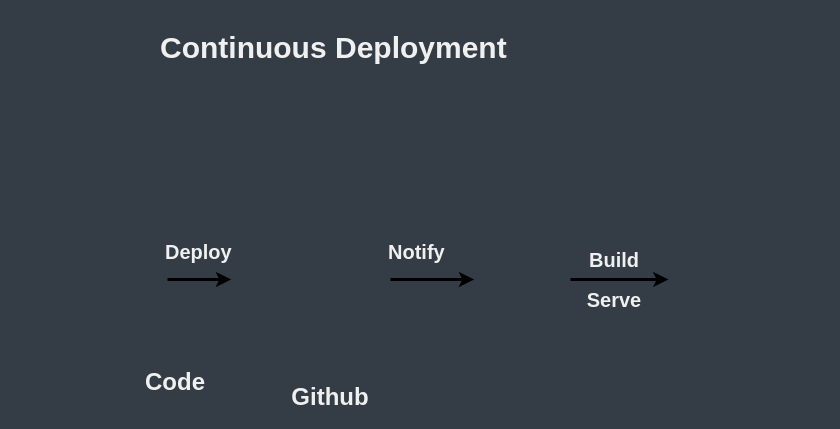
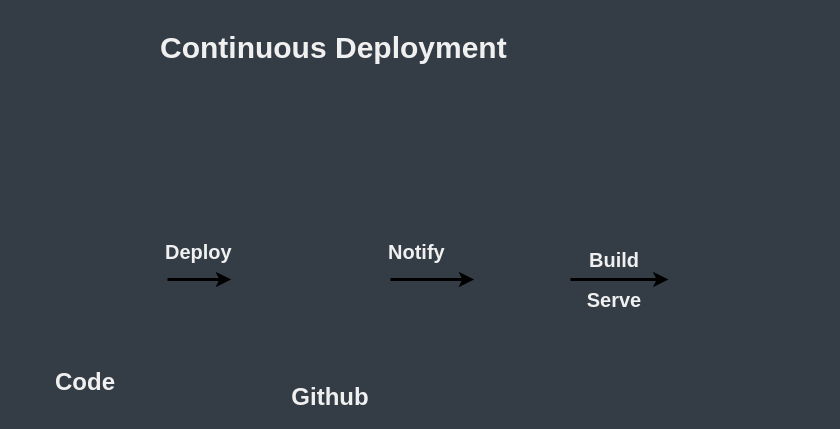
- <mxCell id="17" value="&lt;b style=&quot;font-size: 24px;&quot;&gt;&lt;font style=&quot;font-size: 24px;&quot;&gt;Code&lt;/font&gt;&lt;/b&gt;" style="text;html=1;strokeColor=none;fillColor=none;align=center;verticalAlign=middle;whiteSpace=wrap;rounded=0;labelBackgroundColor=none;fontSize=24;fontColor=#F0F0F0;" parent="1" vertex="1"><mxGeometry x="143" y="372" width="64" height="20" as="geometry" /></mxCell>
+ <mxCell id="17" value="&lt;b style=&quot;font-size: 24px;&quot;&gt;&lt;font style=&quot;font-size: 24px;&quot;&gt;Code&lt;/font&gt;&lt;/b&gt;" style="text;html=1;strokeColor=none;fillColor=none;align=center;verticalAlign=middle;whiteSpace=wrap;rounded=0;labelBackgroundColor=none;fontSize=24;fontColor=#F0F0F0;" parent="1" vertex="1"><mxGeometry x="53" y="372" width="64" height="20" as="geometry" /></mxCell>
